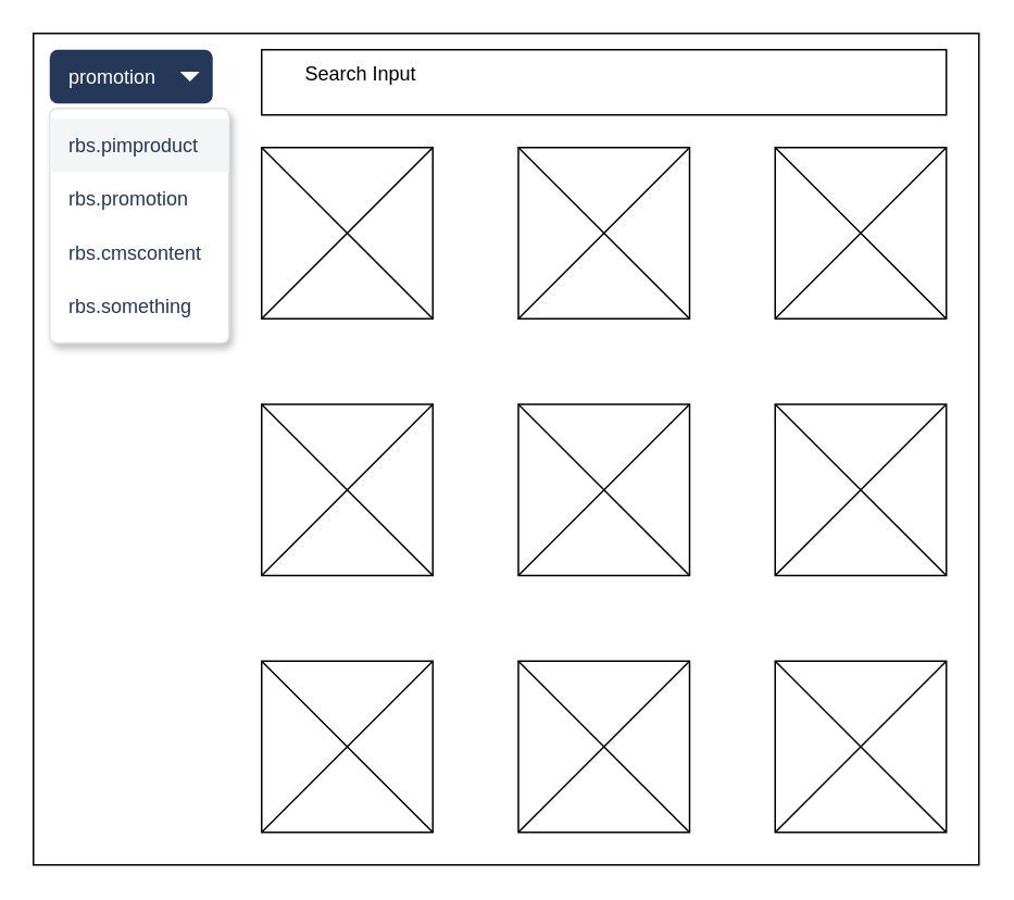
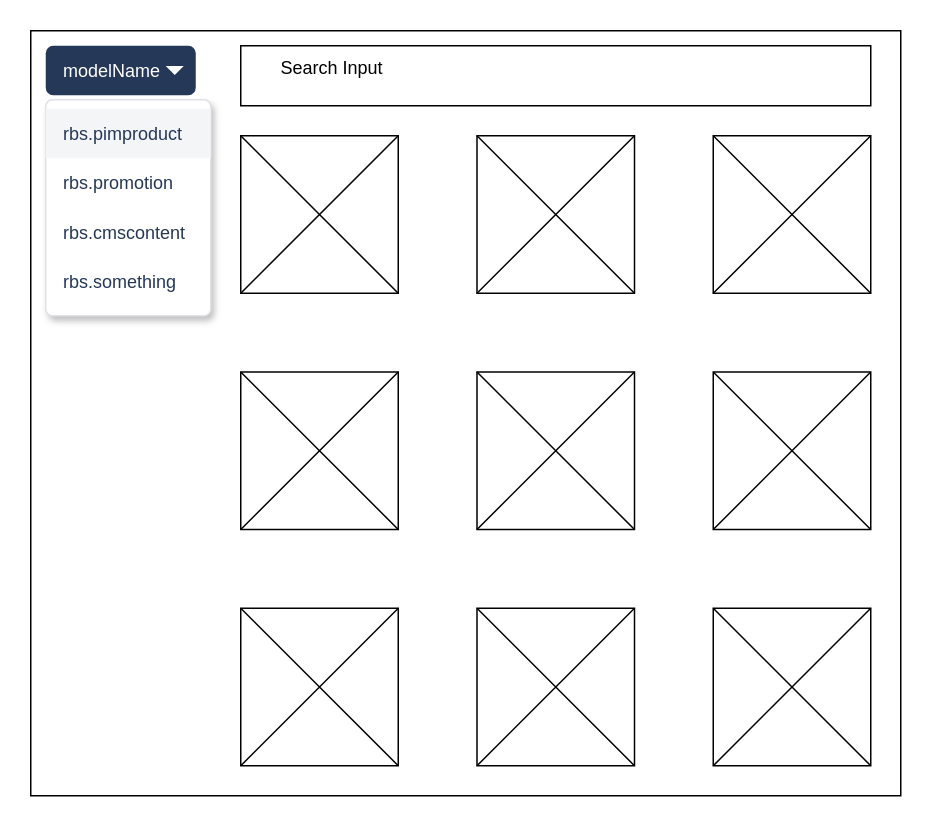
- <mxCell id="3" value="promotion" style="rounded=1;fillColor=#253858;strokeColor=none;html=1;fontColor=#ffffff;align=left;fontSize=12;spacingLeft=10" parent="1" vertex="1"><mxGeometry x="30" y="30" width="100" height="33" as="geometry" /></mxCell>
+ <mxCell id="3" value="modelName" style="rounded=1;fillColor=#253858;strokeColor=none;html=1;fontColor=#ffffff;align=left;fontSize=12;spacingLeft=10" parent="1" vertex="1"><mxGeometry x="30" y="30" width="100" height="33" as="geometry" /></mxCell>
